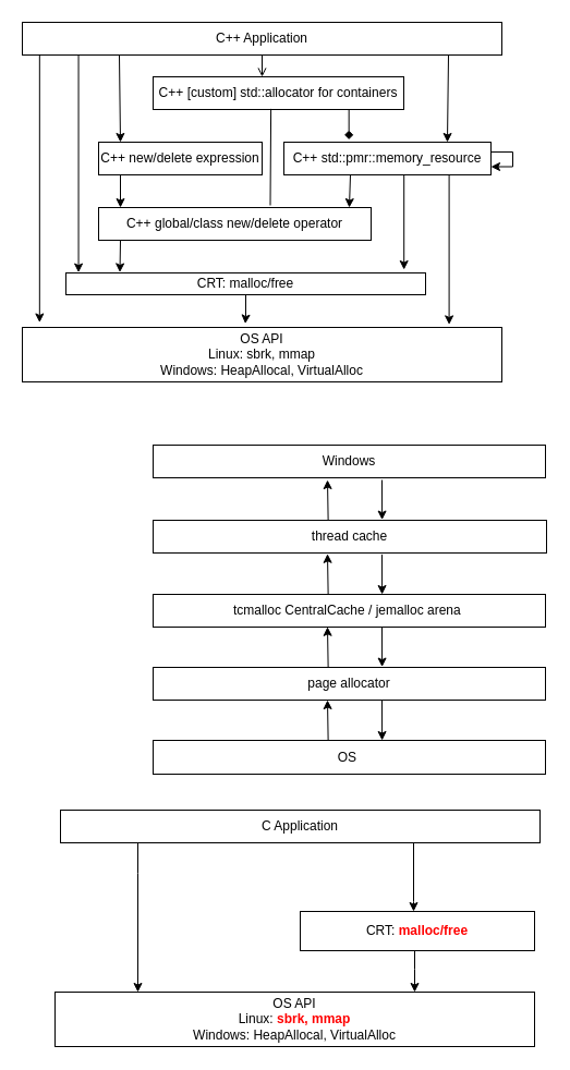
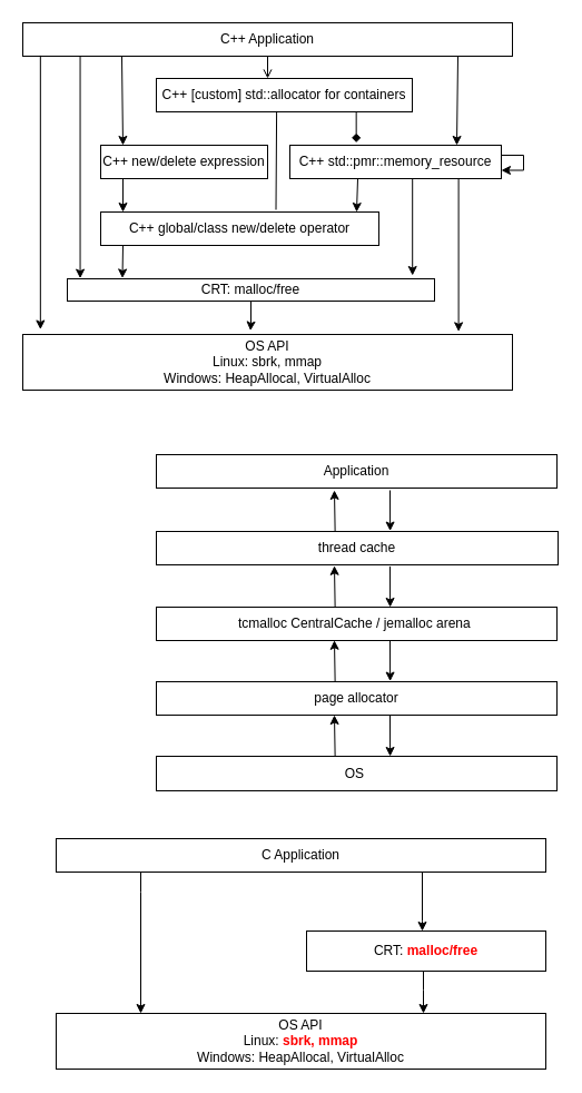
- <mxCell id="27" value="Windows" style="rounded=0;whiteSpace=wrap;html=1;" parent="1" vertex="1"><mxGeometry x="140" y="408" width="360" height="30" as="geometry" /></mxCell>
+ <mxCell id="27" value="Application" style="rounded=0;whiteSpace=wrap;html=1;" parent="1" vertex="1"><mxGeometry x="140" y="408" width="360" height="30" as="geometry" /></mxCell>
- <mxCell id="38" value="C Application" style="rounded=0;whiteSpace=wrap;html=1;" parent="1" vertex="1"><mxGeometry x="55" y="743" width="440" height="30" as="geometry" /></mxCell>
+ <mxCell id="38" value="C Application" style="rounded=0;whiteSpace=wrap;html=1;" parent="1" vertex="1"><mxGeometry x="50" y="753" width="440" height="30" as="geometry" /></mxCell>
